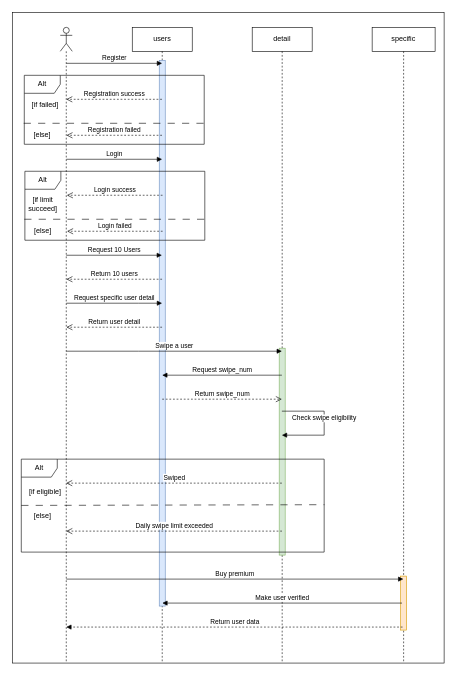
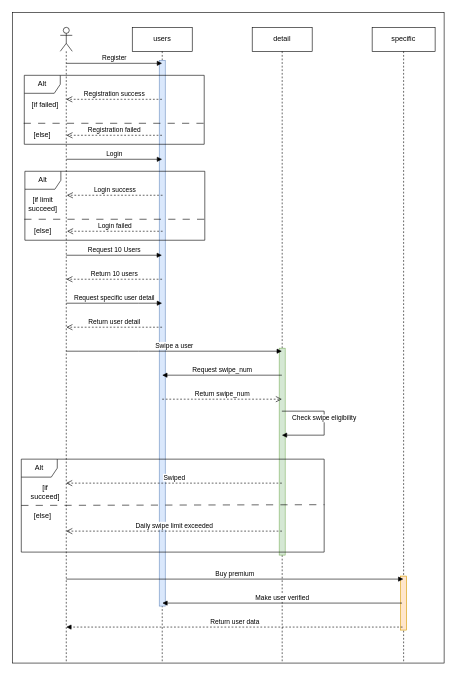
- <mxCell id="28" value="[if eligible]" style="text;html=1;align=center;verticalAlign=middle;whiteSpace=wrap;rounded=0;" vertex="1" parent="1"><mxGeometry x="45" y="805" width="60" height="30" as="geometry" /></mxCell>
+ <mxCell id="28" value="[if succeed]" style="text;html=1;align=center;verticalAlign=middle;whiteSpace=wrap;rounded=0;" vertex="1" parent="1"><mxGeometry x="45" y="805" width="60" height="30" as="geometry" /></mxCell>
